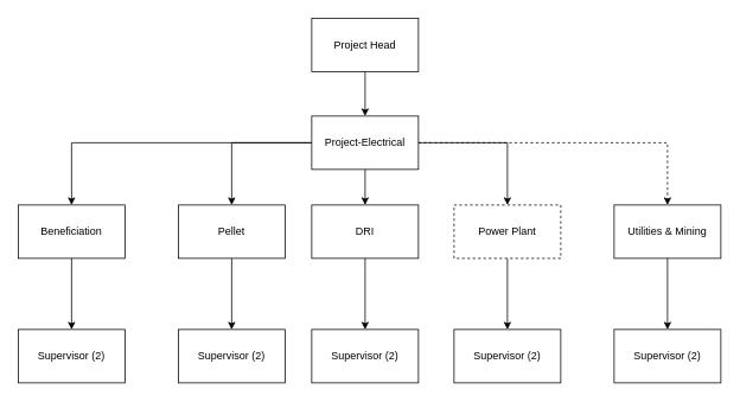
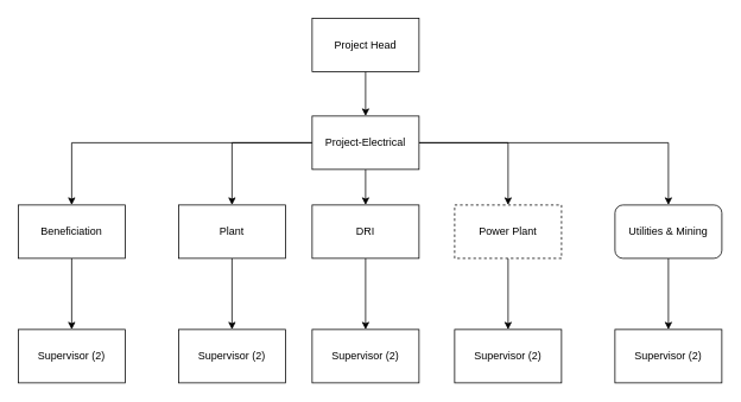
- <mxCell id="8" style="edgeStyle=orthogonalEdgeStyle;rounded=0;orthogonalLoop=1;jettySize=auto;html=1;exitX=1;exitY=0.5;exitDx=0;exitDy=0;dashed=1;" edge="1" parent="1" source="9" target="20"><mxGeometry relative="1" as="geometry" /></mxCell>
+ <mxCell id="8" style="edgeStyle=orthogonalEdgeStyle;rounded=0;orthogonalLoop=1;jettySize=auto;html=1;exitX=1;exitY=0.5;exitDx=0;exitDy=0;" edge="1" parent="1" source="9" target="20"><mxGeometry relative="1" as="geometry" /></mxCell>
- <mxCell id="14" value="Pellet" style="rounded=0;whiteSpace=wrap;html=1;" vertex="1" parent="1"><mxGeometry x="200" y="230" width="120" height="60" as="geometry" /></mxCell>
+ <mxCell id="14" value="Plant" style="rounded=0;whiteSpace=wrap;html=1;" vertex="1" parent="1"><mxGeometry x="200" y="230" width="120" height="60" as="geometry" /></mxCell>
- <mxCell id="20" value="Utilities &amp;amp; Mining" style="rounded=0;whiteSpace=wrap;html=1;" vertex="1" parent="1"><mxGeometry x="690" y="230" width="120" height="60" as="geometry" /></mxCell>
+ <mxCell id="20" value="Utilities &amp;amp; Mining" style="whiteSpace=wrap;html=1;rounded=1;" vertex="1" parent="1"><mxGeometry x="690" y="230" width="120" height="60" as="geometry" /></mxCell>
